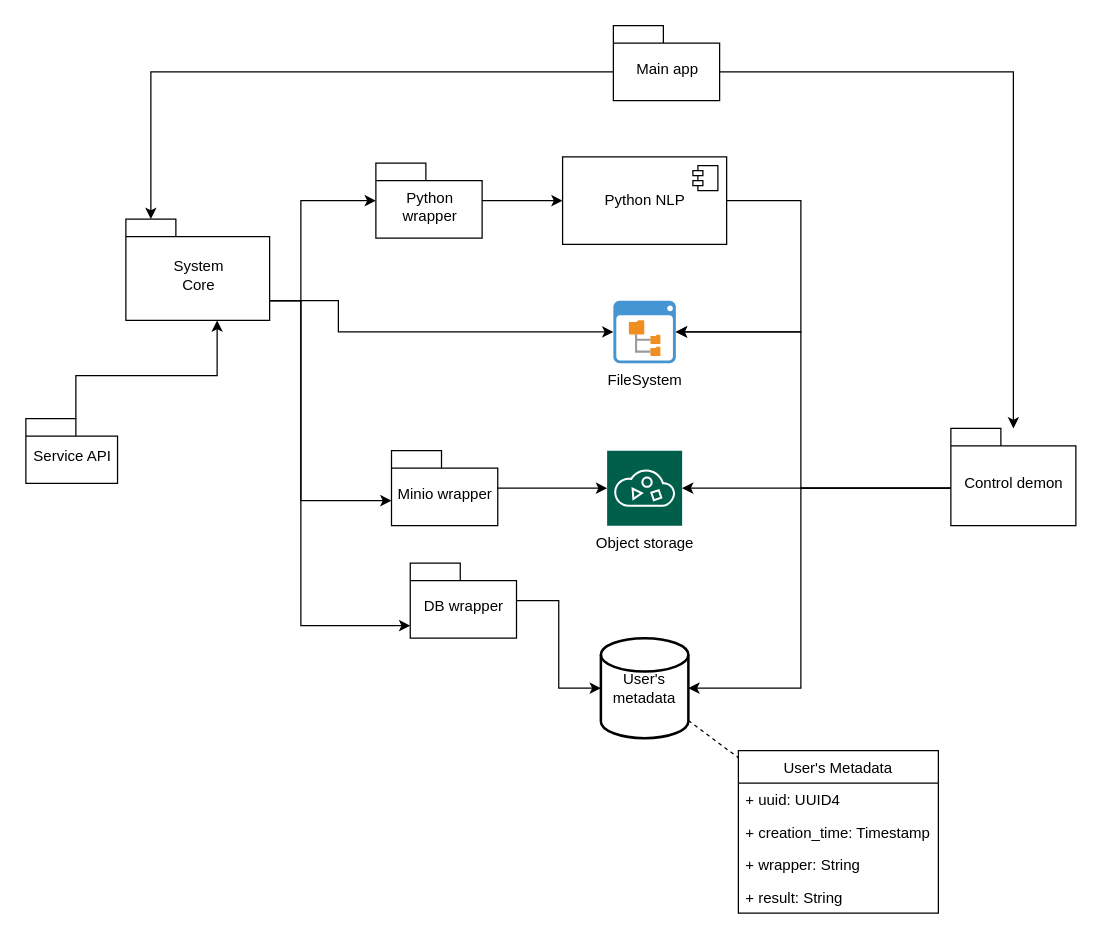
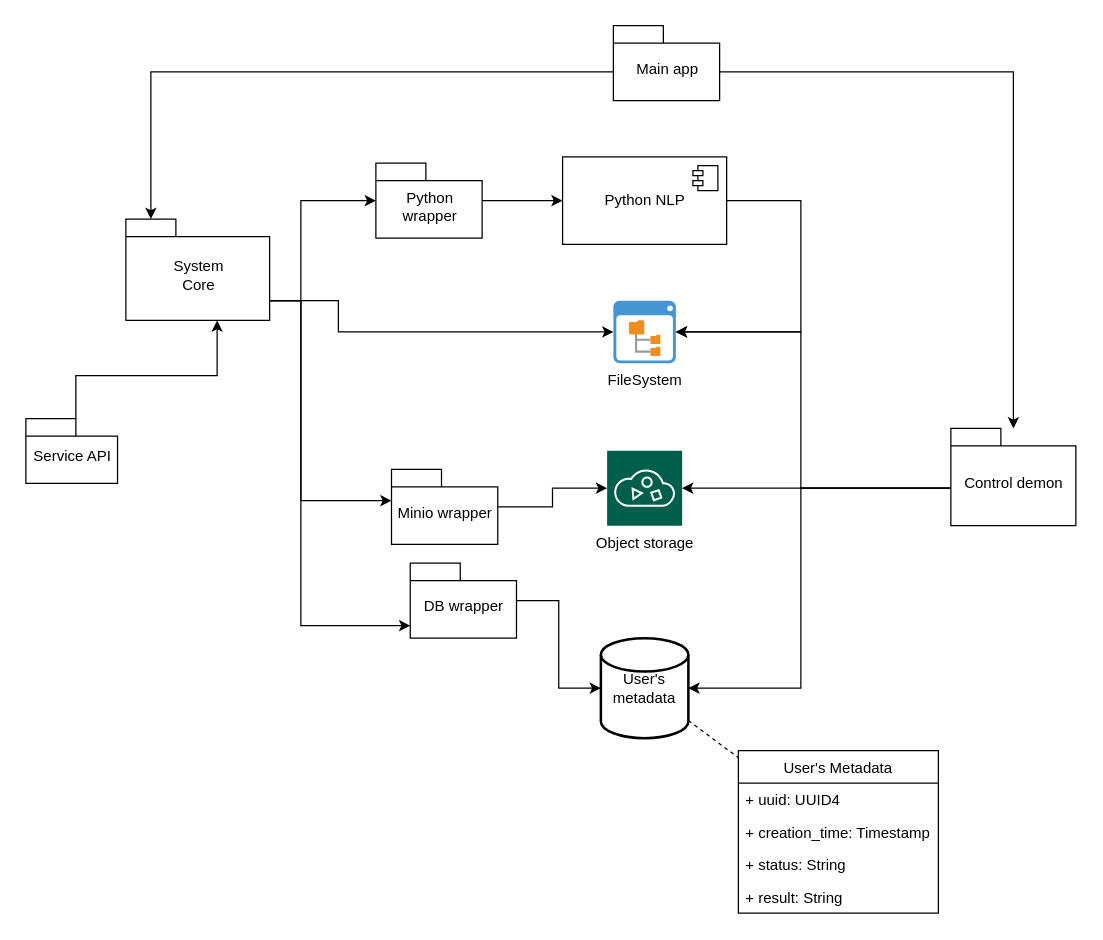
- <mxCell id="18" value="&lt;span style=&quot;font-weight: 400&quot;&gt;Minio wrapper&lt;/span&gt;" style="shape=folder;fontStyle=1;spacingTop=10;tabWidth=40;tabHeight=14;tabPosition=left;html=1;" parent="1" vertex="1"><mxGeometry x="312.5" y="360" width="85" height="60" as="geometry" /></mxCell>
+ <mxCell id="18" value="&lt;span style=&quot;font-weight: 400&quot;&gt;Minio wrapper&lt;/span&gt;" style="shape=folder;fontStyle=1;spacingTop=10;tabWidth=40;tabHeight=14;tabPosition=left;html=1;" parent="1" vertex="1"><mxGeometry x="312.5" y="375" width="85" height="60" as="geometry" /></mxCell>
- <mxCell id="32" value="+ wrapper: String" style="text;strokeColor=none;fillColor=none;align=left;verticalAlign=top;spacingLeft=4;spacingRight=4;overflow=hidden;rotatable=0;points=[[0,0.5],[1,0.5]];portConstraint=eastwest;" vertex="1" parent="29"><mxGeometry y="78" width="160" height="26" as="geometry" /></mxCell>
+ <mxCell id="32" value="+ status: String" style="text;strokeColor=none;fillColor=none;align=left;verticalAlign=top;spacingLeft=4;spacingRight=4;overflow=hidden;rotatable=0;points=[[0,0.5],[1,0.5]];portConstraint=eastwest;" vertex="1" parent="29"><mxGeometry y="78" width="160" height="26" as="geometry" /></mxCell>
